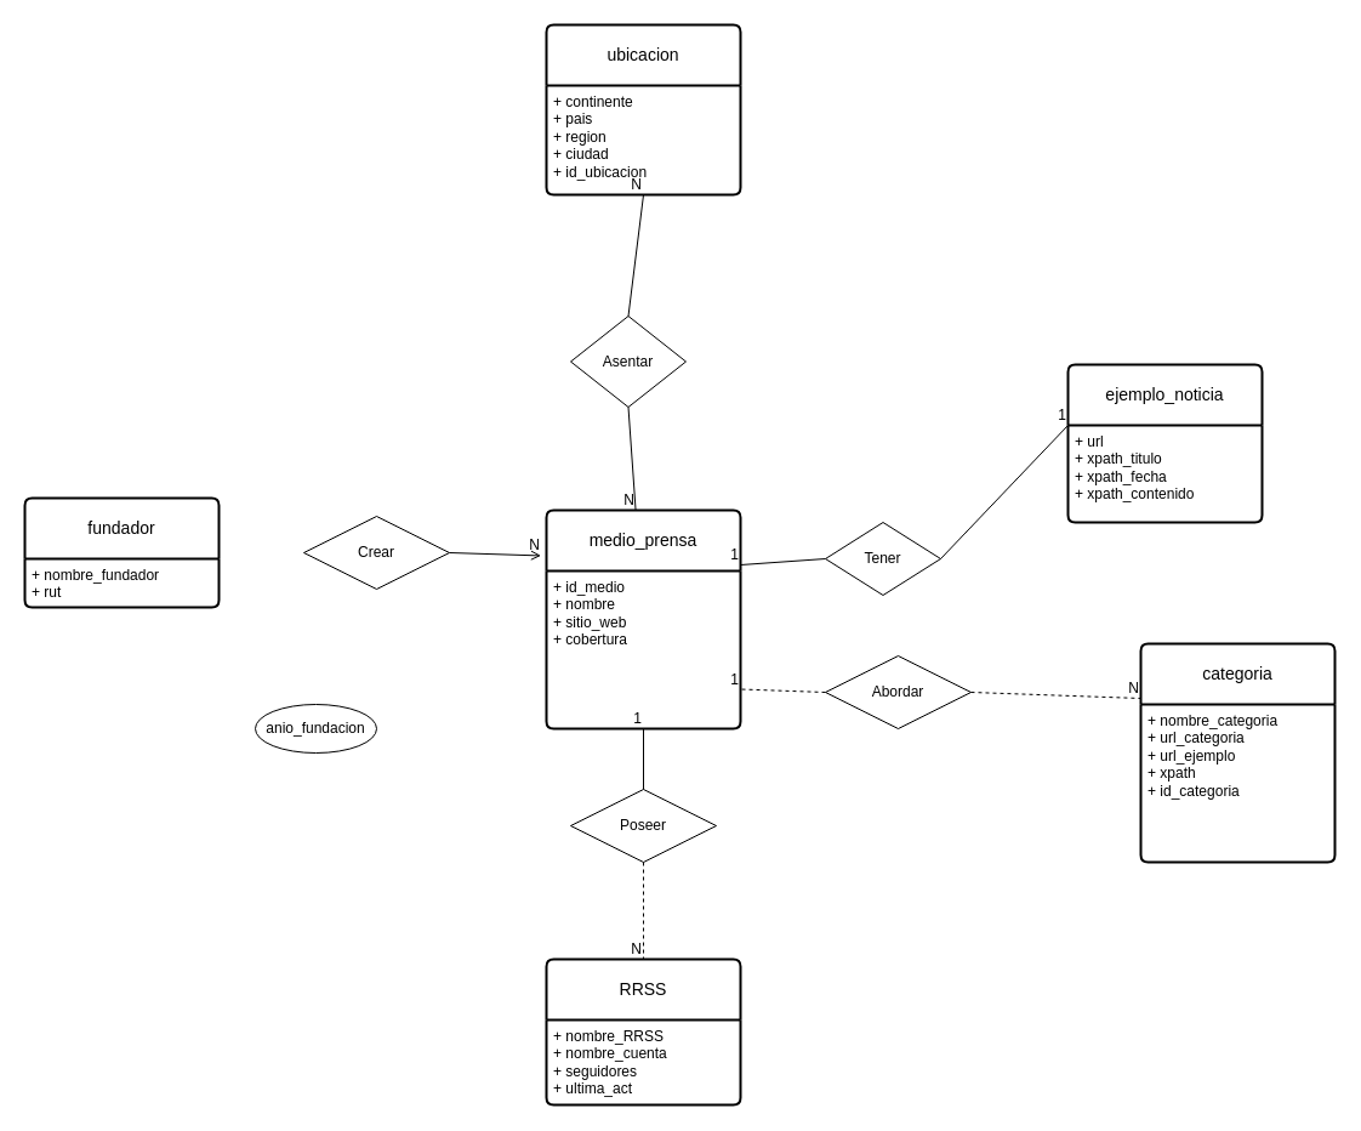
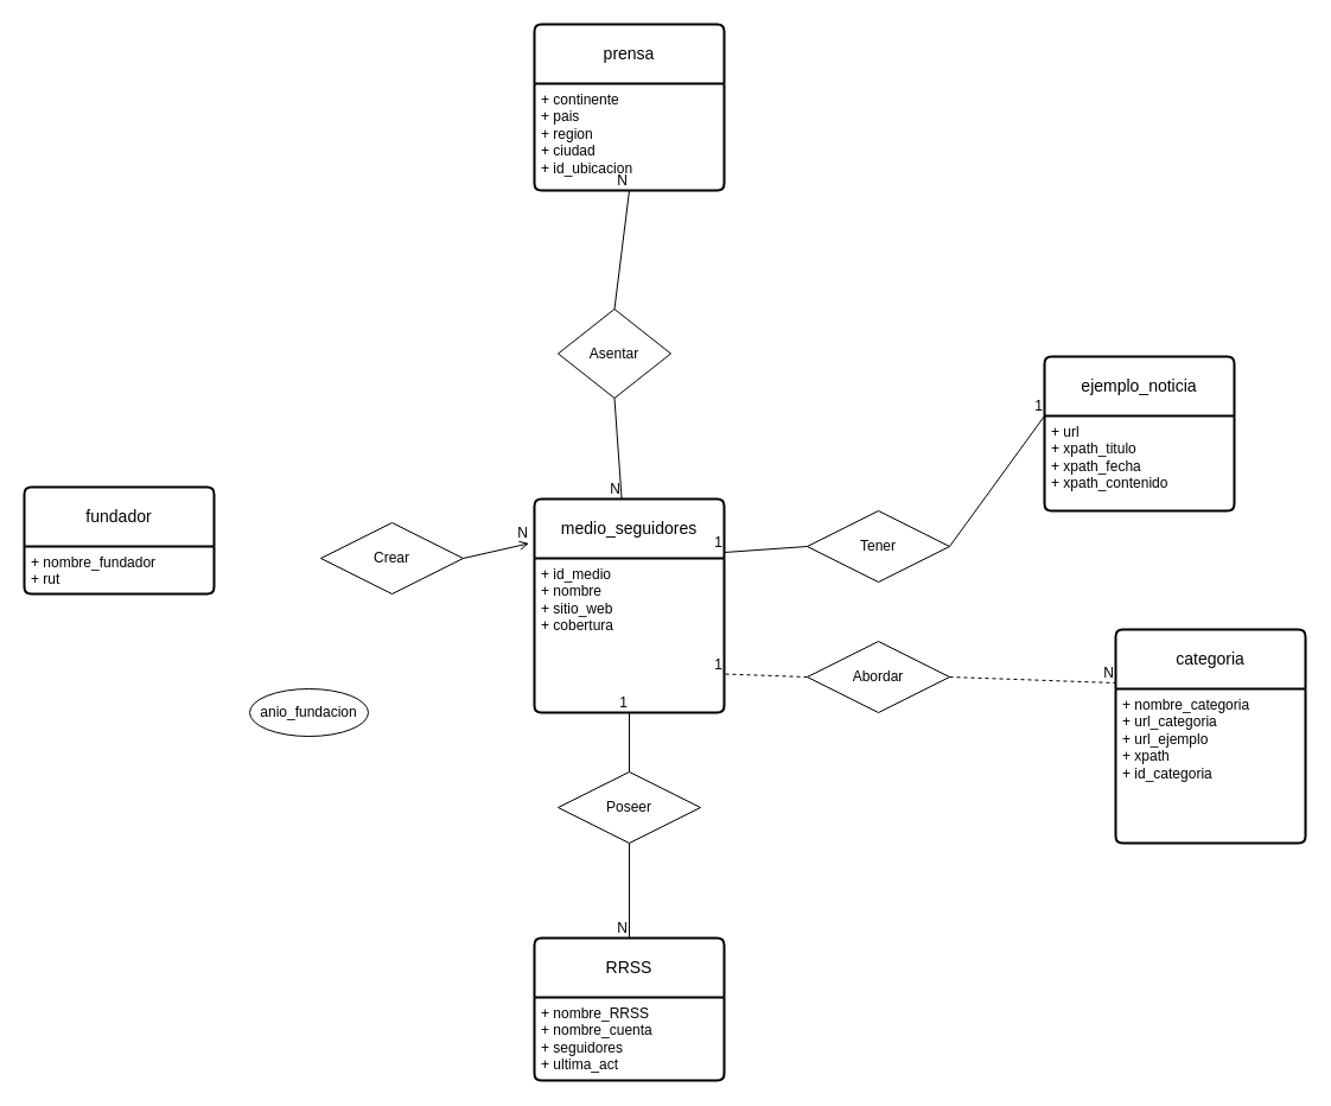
- <mxCell id="23" value="ubicacion" style="swimlane;childLayout=stackLayout;horizontal=1;startSize=50;horizontalStack=0;rounded=1;fontSize=14;fontStyle=0;strokeWidth=2;resizeParent=0;resizeLast=1;shadow=0;dashed=0;align=center;arcSize=4;whiteSpace=wrap;html=1;" parent="1" vertex="1"><mxGeometry x="450" y="20" width="160" height="140" as="geometry" /></mxCell>
+ <mxCell id="23" value="prensa" style="swimlane;childLayout=stackLayout;horizontal=1;startSize=50;horizontalStack=0;rounded=1;fontSize=14;fontStyle=0;strokeWidth=2;resizeParent=0;resizeLast=1;shadow=0;dashed=0;align=center;arcSize=4;whiteSpace=wrap;html=1;" parent="1" vertex="1"><mxGeometry x="450" y="20" width="160" height="140" as="geometry" /></mxCell>
- <mxCell id="2" value="medio_prensa" style="swimlane;childLayout=stackLayout;horizontal=1;startSize=50;horizontalStack=0;rounded=1;fontSize=14;fontStyle=0;strokeWidth=2;resizeParent=0;resizeLast=1;shadow=0;dashed=0;align=center;arcSize=4;whiteSpace=wrap;html=1;" parent="1" vertex="1"><mxGeometry x="450" y="420" width="160" height="180" as="geometry" /></mxCell>
+ <mxCell id="2" value="medio_seguidores" style="swimlane;childLayout=stackLayout;horizontal=1;startSize=50;horizontalStack=0;rounded=1;fontSize=14;fontStyle=0;strokeWidth=2;resizeParent=0;resizeLast=1;shadow=0;dashed=0;align=center;arcSize=4;whiteSpace=wrap;html=1;" parent="1" vertex="1"><mxGeometry x="450" y="420" width="160" height="180" as="geometry" /></mxCell>
- <mxCell id="20" value="Crear" style="shape=rhombus;perimeter=rhombusPerimeter;whiteSpace=wrap;html=1;align=center;" parent="1" vertex="1"><mxGeometry x="250" y="425" width="120" height="60" as="geometry" /></mxCell>
+ <mxCell id="20" value="Crear" style="shape=rhombus;perimeter=rhombusPerimeter;whiteSpace=wrap;html=1;align=center;" parent="1" vertex="1"><mxGeometry x="270" y="440" width="120" height="60" as="geometry" /></mxCell>
- <mxCell id="13" value="Tener" style="shape=rhombus;perimeter=rhombusPerimeter;whiteSpace=wrap;html=1;align=center;" parent="1" vertex="1"><mxGeometry x="680" y="430" width="95" height="60" as="geometry" /></mxCell>
+ <mxCell id="13" value="Tener" style="shape=rhombus;perimeter=rhombusPerimeter;whiteSpace=wrap;html=1;align=center;" parent="1" vertex="1"><mxGeometry x="680" y="430" width="120" height="60" as="geometry" /></mxCell>
- <mxCell id="9" value="" style="endArrow=none;html=1;rounded=0;entryX=0.5;entryY=0;entryDx=0;entryDy=0;exitX=0.5;exitY=1;exitDx=0;exitDy=0;dashed=1;" parent="1" source="6" target="4" edge="1"><mxGeometry relative="1" as="geometry"><mxPoint x="540" y="660" as="sourcePoint" /><mxPoint x="540" y="610" as="targetPoint" /></mxGeometry></mxCell>
+ <mxCell id="9" value="" style="endArrow=none;html=1;rounded=0;entryX=0.5;entryY=0;entryDx=0;entryDy=0;exitX=0.5;exitY=1;exitDx=0;exitDy=0;" parent="1" source="6" target="4" edge="1"><mxGeometry relative="1" as="geometry"><mxPoint x="540" y="660" as="sourcePoint" /><mxPoint x="540" y="610" as="targetPoint" /></mxGeometry></mxCell>
